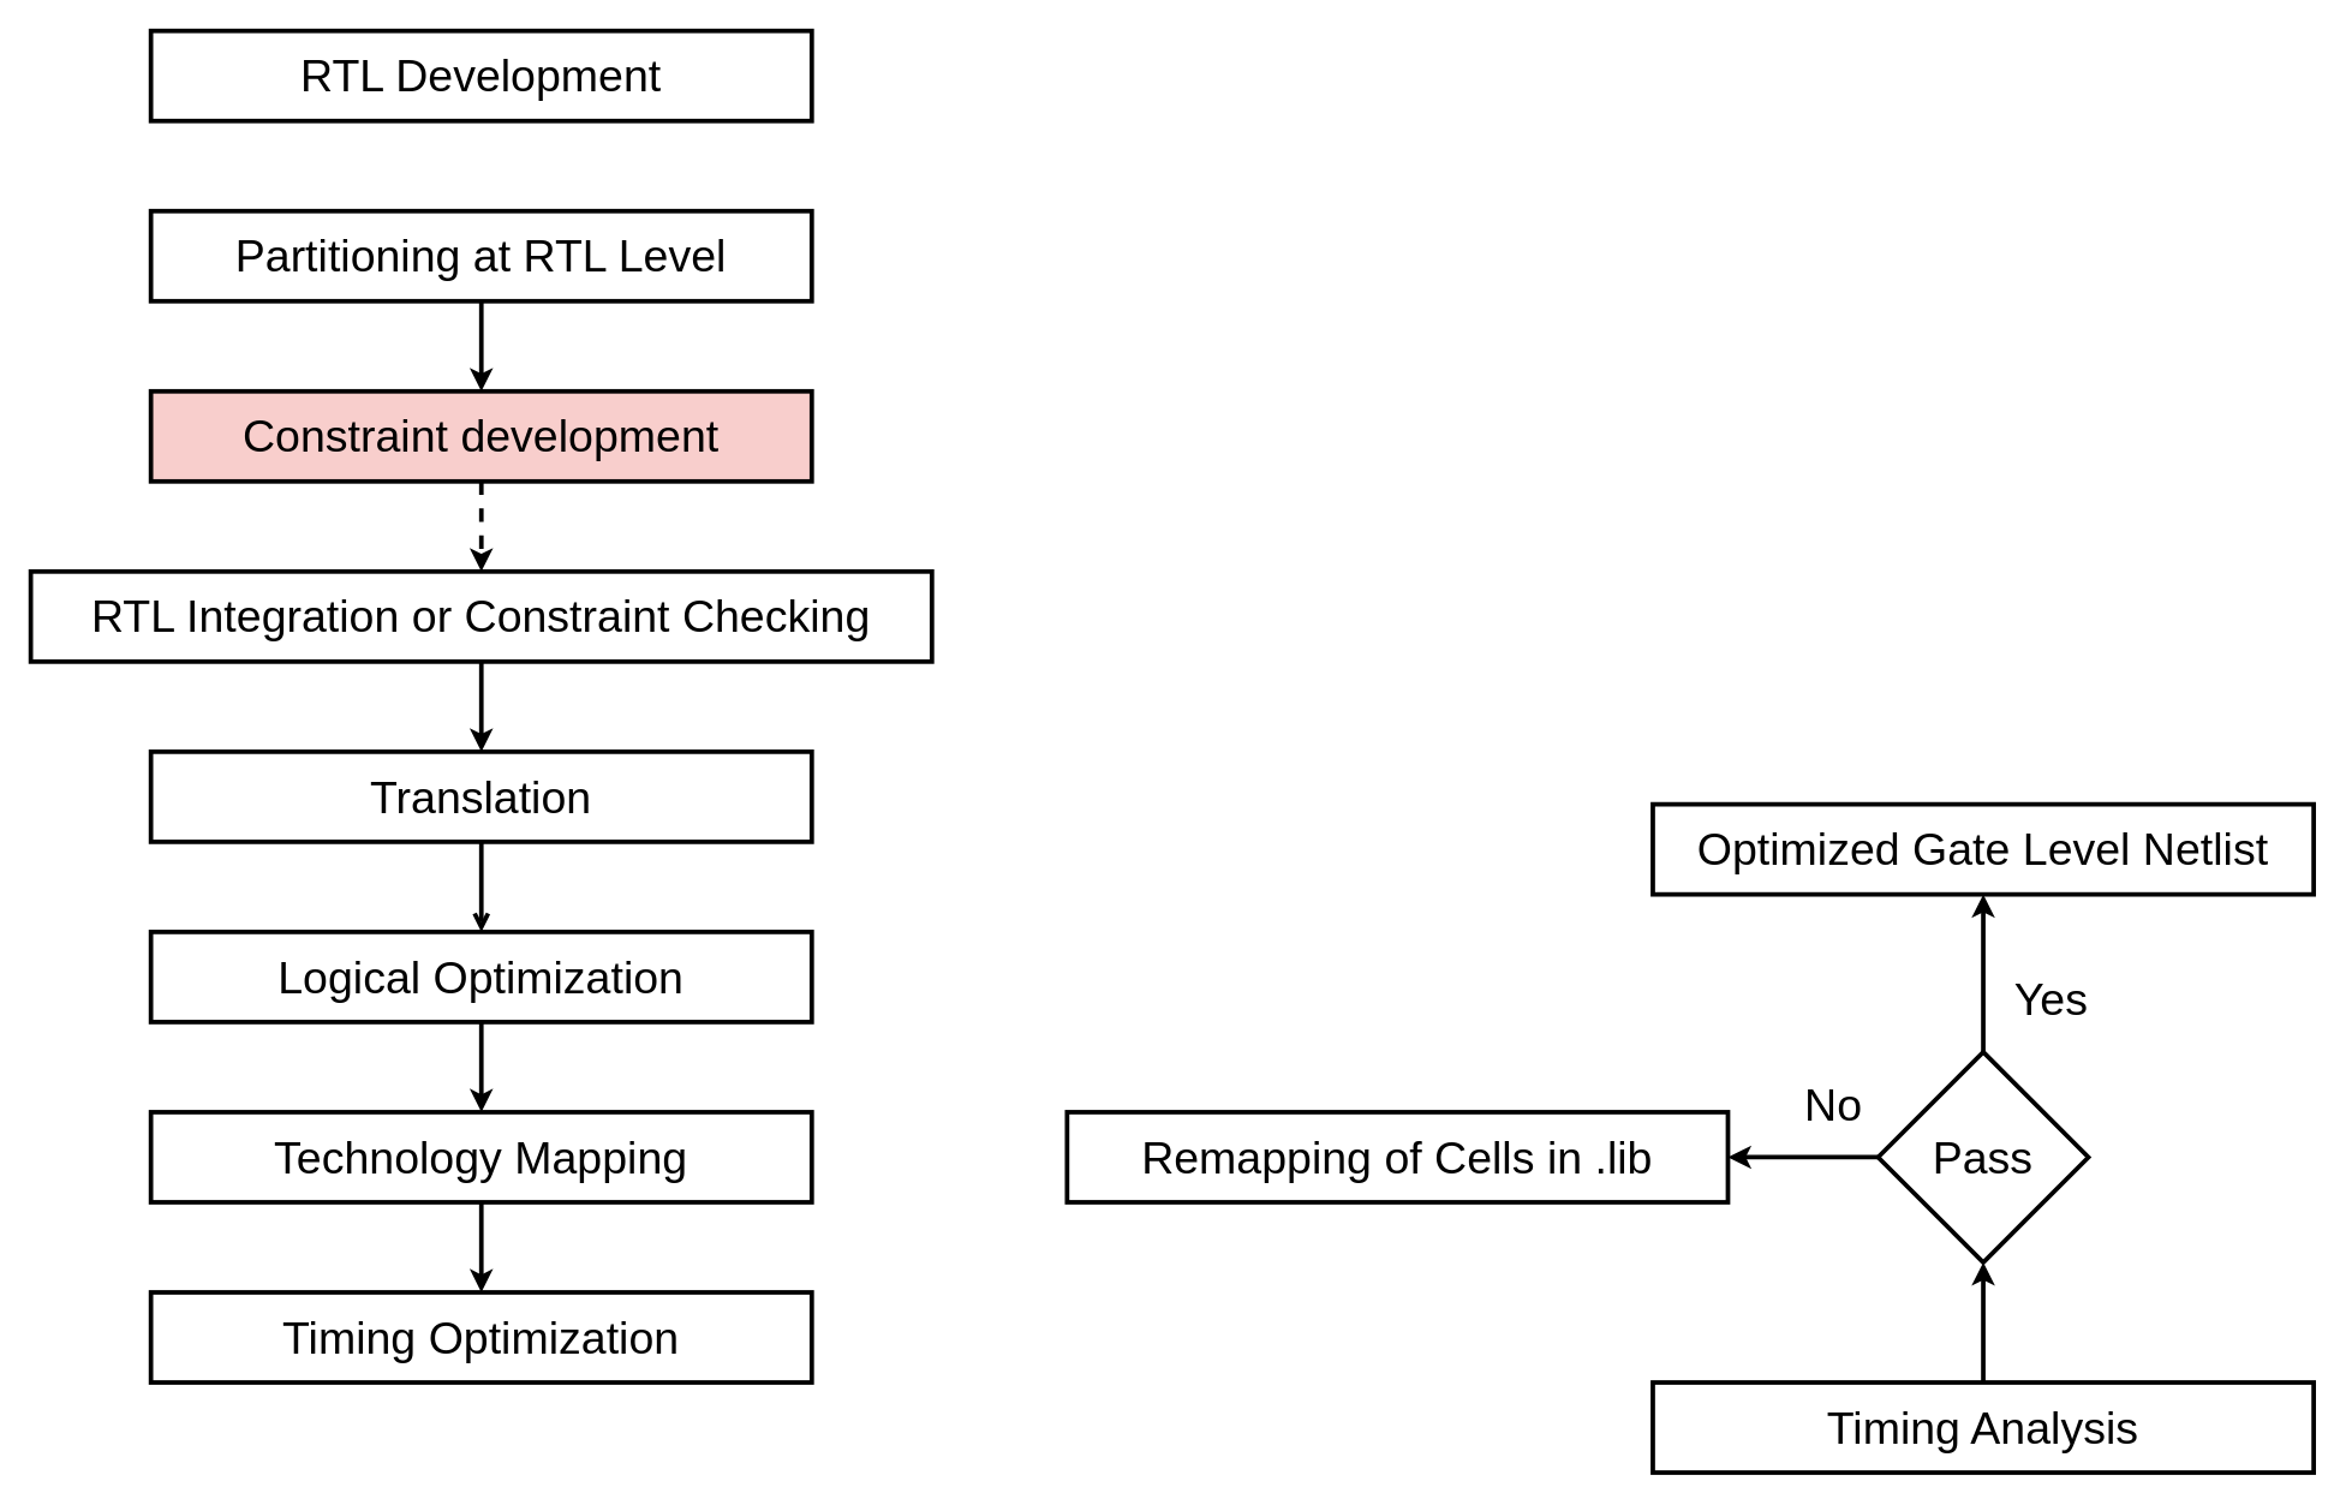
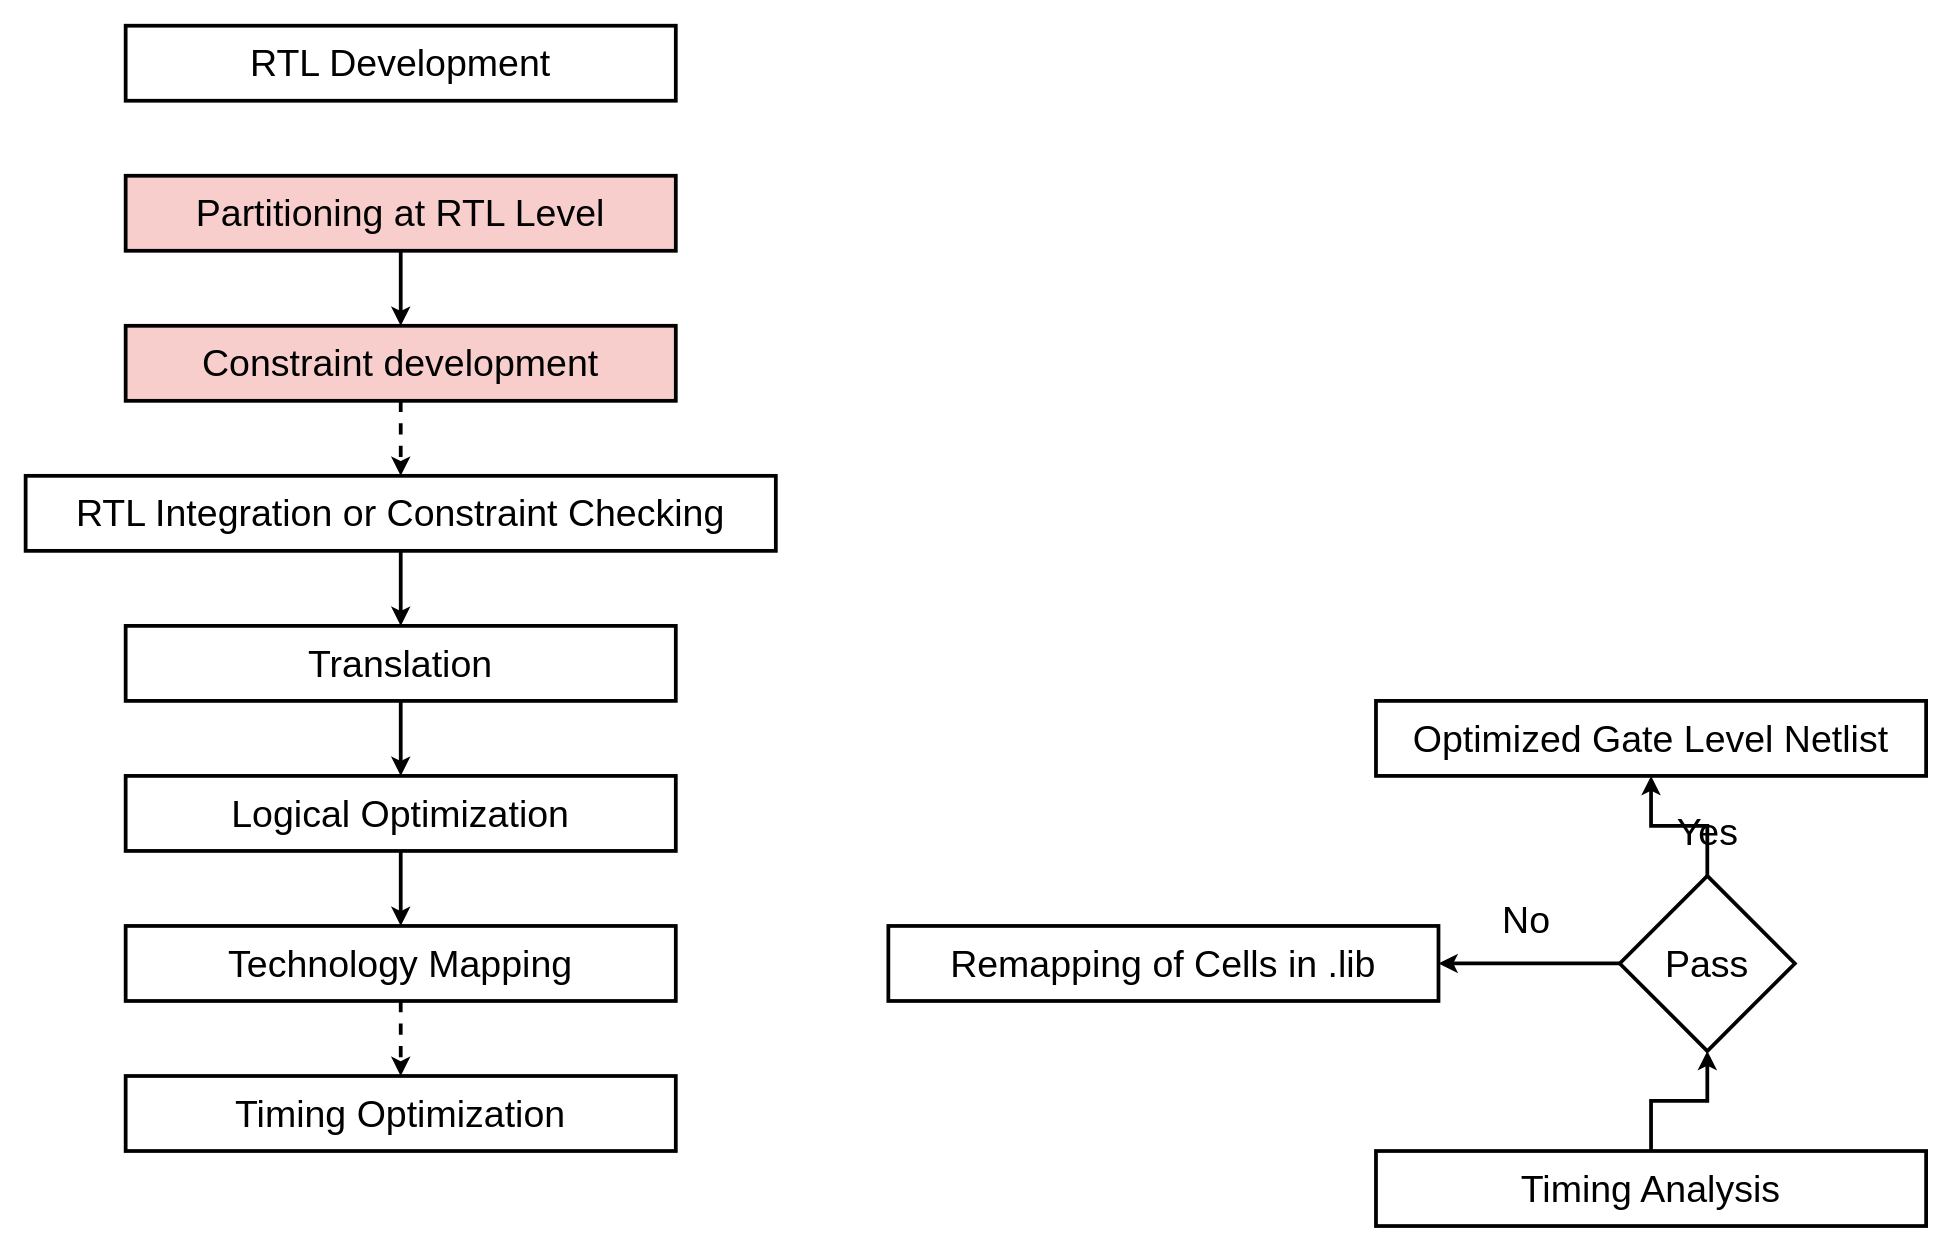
- <mxCell id="4" value="Partitioning at RTL Level" style="rounded=0;whiteSpace=wrap;html=1;fontSize=30;strokeWidth=3;" vertex="1" parent="1"><mxGeometry x="100" y="140" width="440" height="60" as="geometry" /></mxCell>
+ <mxCell id="4" value="Partitioning at RTL Level" style="rounded=0;whiteSpace=wrap;html=1;fontSize=30;strokeWidth=3;fillColor=#f8cecc;" vertex="1" parent="1"><mxGeometry x="100" y="140" width="440" height="60" as="geometry" /></mxCell>
- <mxCell id="18" value="Optimized Gate Level Netlist" style="rounded=0;whiteSpace=wrap;html=1;fontSize=30;strokeWidth=3;" vertex="1" parent="1"><mxGeometry x="1100" y="535" width="440" height="60" as="geometry" /></mxCell>
+ <mxCell id="18" value="Optimized Gate Level Netlist" style="rounded=0;whiteSpace=wrap;html=1;fontSize=30;strokeWidth=3;" vertex="1" parent="1"><mxGeometry x="1100" y="560" width="440" height="60" as="geometry" /></mxCell>
- <mxCell id="9" value="" style="edgeStyle=orthogonalEdgeStyle;rounded=0;orthogonalLoop=1;jettySize=auto;html=1;strokeWidth=3;endArrow=open;" edge="1" parent="1" source="10" target="12"><mxGeometry relative="1" as="geometry" /></mxCell>
+ <mxCell id="9" value="" style="edgeStyle=orthogonalEdgeStyle;rounded=0;orthogonalLoop=1;jettySize=auto;html=1;strokeWidth=3;" edge="1" parent="1" source="10" target="12"><mxGeometry relative="1" as="geometry" /></mxCell>
- <mxCell id="21" value="Pass" style="rhombus;whiteSpace=wrap;html=1;strokeWidth=3;fontSize=30;" vertex="1" parent="1"><mxGeometry x="1250" y="700" width="140" height="140" as="geometry" /></mxCell>
+ <mxCell id="21" value="Pass" style="rhombus;whiteSpace=wrap;html=1;strokeWidth=3;fontSize=30;" vertex="1" parent="1"><mxGeometry x="1295" y="700" width="140" height="140" as="geometry" /></mxCell>
- <mxCell id="13" value="" style="edgeStyle=orthogonalEdgeStyle;rounded=0;orthogonalLoop=1;jettySize=auto;html=1;strokeWidth=3;" edge="1" parent="1" source="14" target="15"><mxGeometry relative="1" as="geometry" /></mxCell>
+ <mxCell id="13" value="" style="edgeStyle=orthogonalEdgeStyle;rounded=0;orthogonalLoop=1;jettySize=auto;html=1;strokeWidth=3;dashed=1;" edge="1" parent="1" source="14" target="15"><mxGeometry relative="1" as="geometry" /></mxCell>
